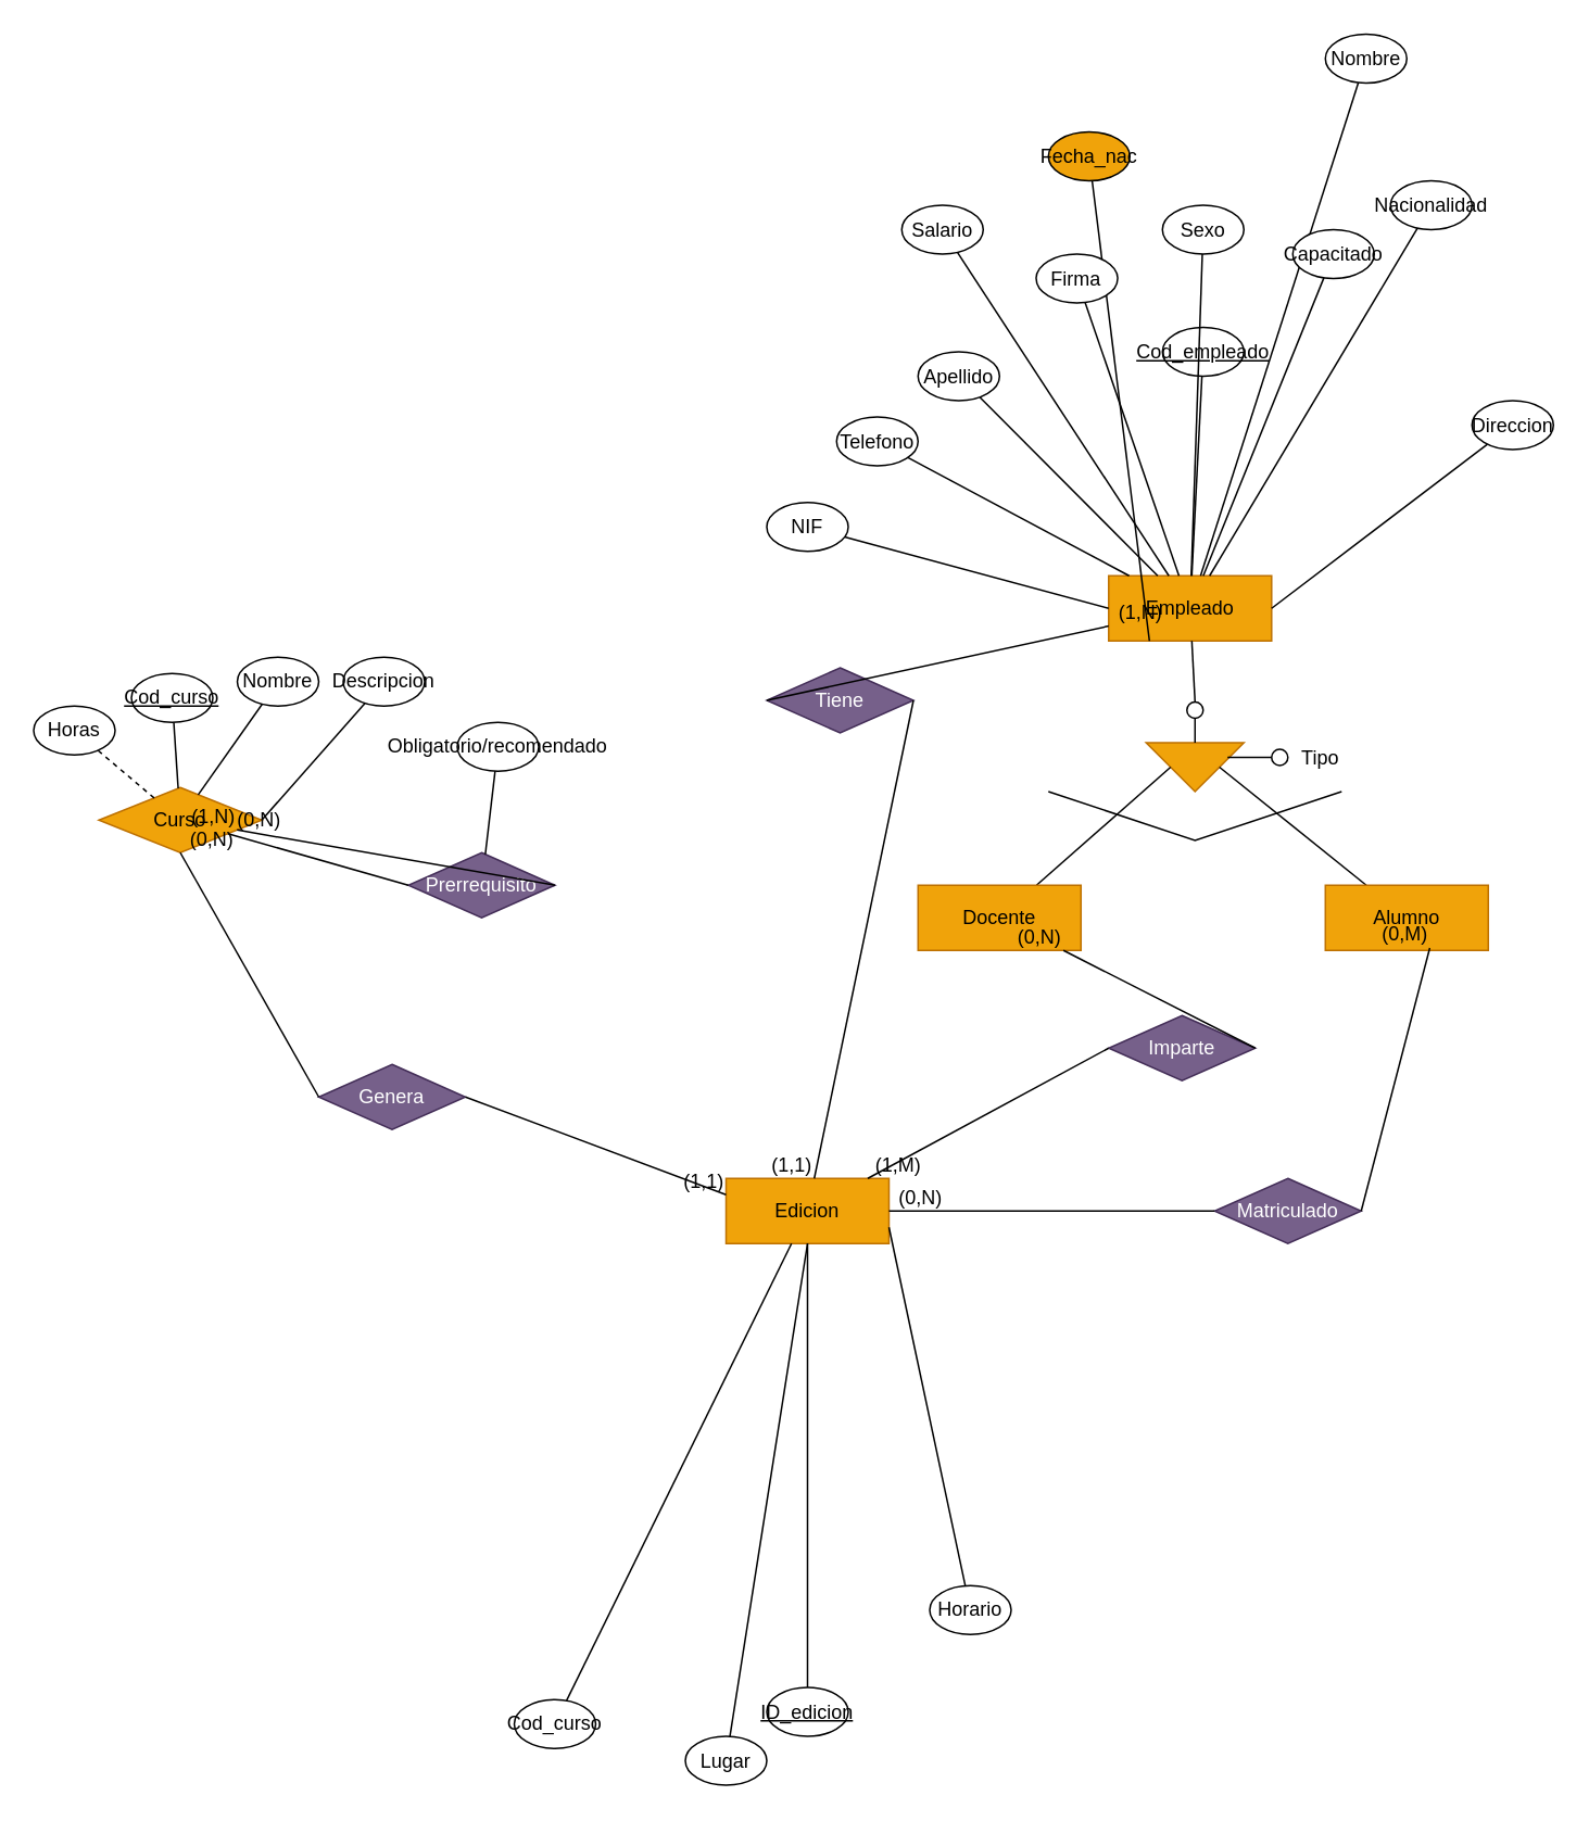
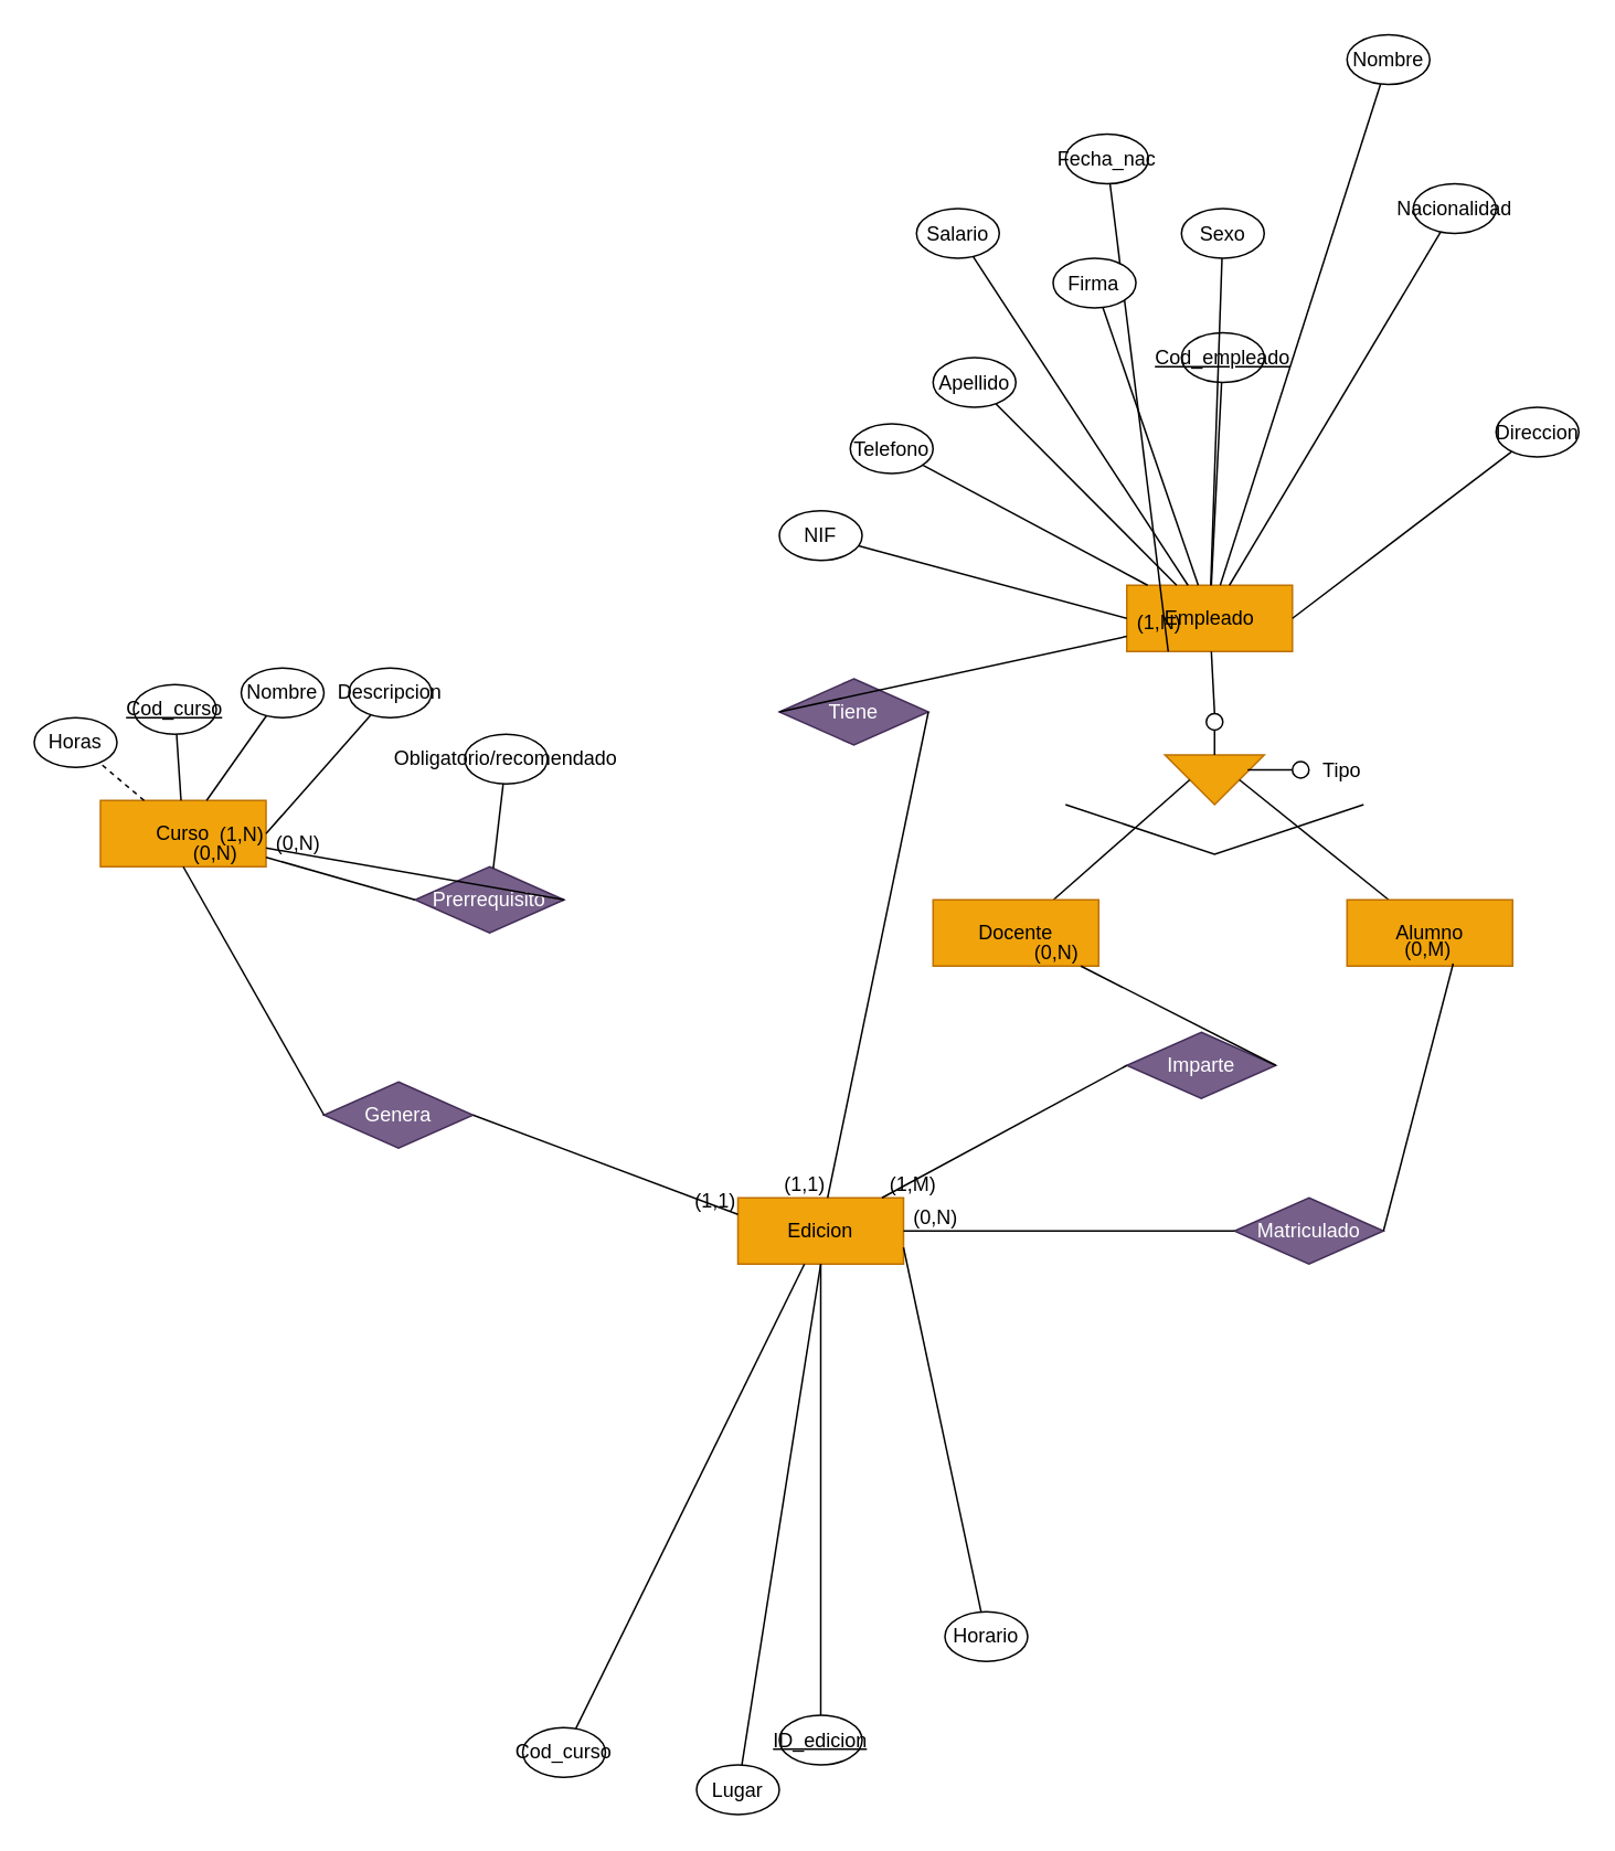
- <mxCell id="26" value="Fecha_nac" style="ellipse;whiteSpace=wrap;html=1;align=center;fillColor=#f0a30a;" parent="1" vertex="1"><mxGeometry x="642.85" y="80.5" width="50" height="30" as="geometry" /></mxCell>
+ <mxCell id="26" value="Fecha_nac" style="ellipse;whiteSpace=wrap;html=1;align=center;" parent="1" vertex="1"><mxGeometry x="642.85" y="80.5" width="50" height="30" as="geometry" /></mxCell>
- <mxCell id="41" value="Capacitado" style="ellipse;whiteSpace=wrap;html=1;align=center;" parent="1" vertex="1"><mxGeometry x="792.85" y="140.5" width="50" height="30" as="geometry" /></mxCell>
- <mxCell id="40" value="" style="endArrow=none;html=1;rounded=0;" parent="1" source="4" target="41" edge="1"><mxGeometry relative="1" as="geometry"><mxPoint x="742.85" y="660.5" as="sourcePoint" /><mxPoint x="802.85" y="660.5" as="targetPoint" /></mxGeometry></mxCell>
- <mxCell id="2" value="Curso" style="rhombus;whiteSpace=wrap;html=1;align=center;fillColor=#f0a30a;strokeColor=#BD7000;fontColor=#000000;" parent="1" vertex="1"><mxGeometry x="60" y="483" width="100" height="40" as="geometry" /></mxCell>
+ <mxCell id="2" value="Curso" style="whiteSpace=wrap;html=1;align=center;fillColor=#f0a30a;strokeColor=#BD7000;fontColor=#000000;" parent="1" vertex="1"><mxGeometry x="60" y="483" width="100" height="40" as="geometry" /></mxCell>
